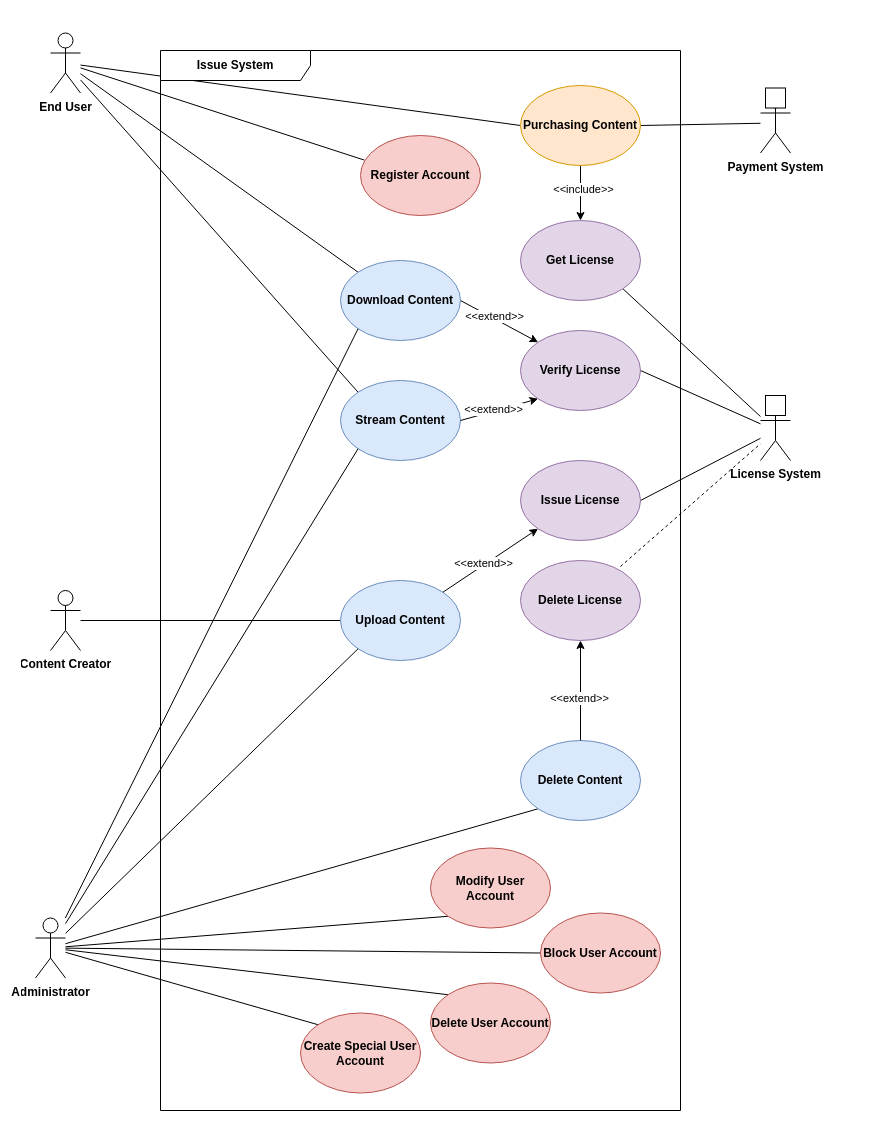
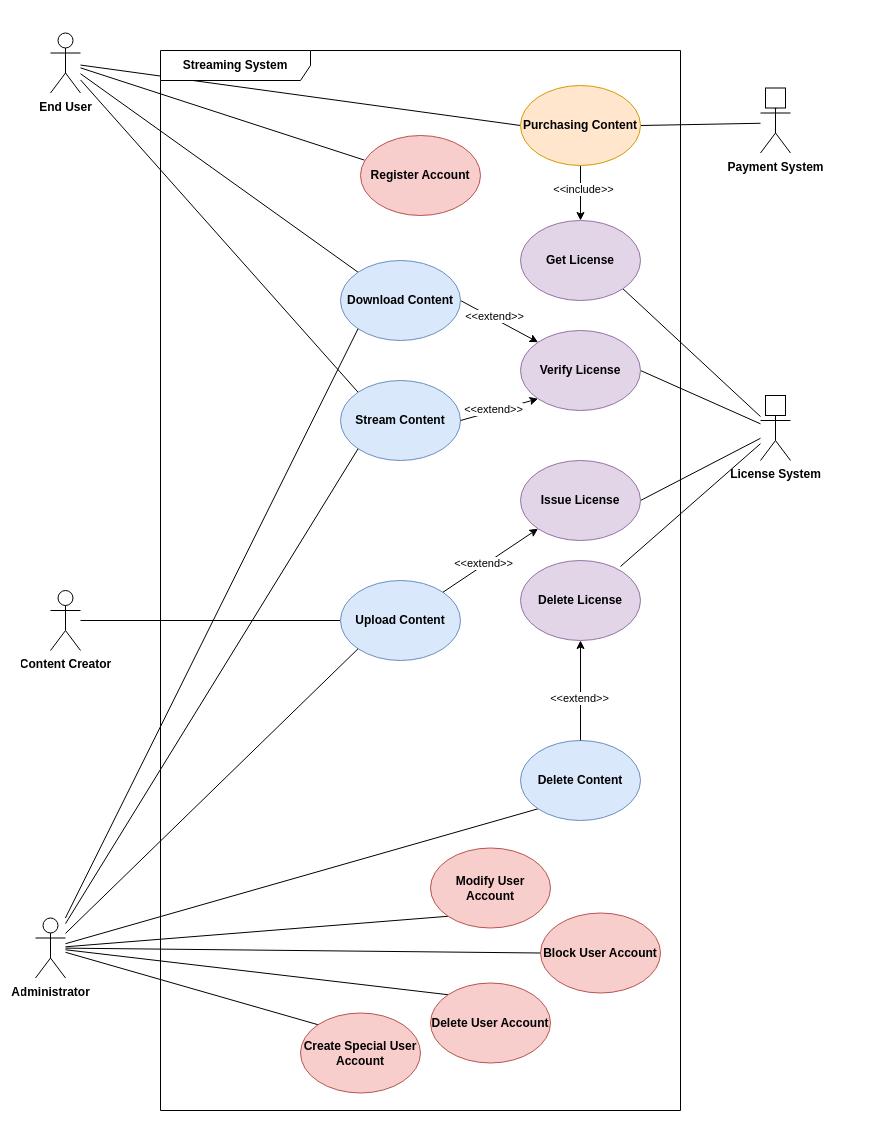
- <mxCell id="43" value="&lt;span&gt;Issue System&lt;/span&gt;" style="shape=umlFrame;whiteSpace=wrap;html=1;pointerEvents=0;width=150;height=30;fontStyle=1" parent="1" vertex="1"><mxGeometry x="160" y="50" width="520" height="1060" as="geometry" /></mxCell>
+ <mxCell id="43" value="&lt;span&gt;Streaming System&lt;/span&gt;" style="shape=umlFrame;whiteSpace=wrap;html=1;pointerEvents=0;width=150;height=30;fontStyle=1" parent="1" vertex="1"><mxGeometry x="160" y="50" width="520" height="1060" as="geometry" /></mxCell>
- <mxCell id="51" value="" style="endArrow=none;html=1;rounded=0;exitX=0.833;exitY=0.075;exitDx=0;exitDy=0;exitPerimeter=0;fontStyle=1;dashed=1;" parent="1" source="48" target="20" edge="1"><mxGeometry width="50" height="50" relative="1" as="geometry"><mxPoint x="610" y="620" as="sourcePoint" /><mxPoint x="750" y="440" as="targetPoint" /></mxGeometry></mxCell>
+ <mxCell id="51" value="" style="endArrow=none;html=1;rounded=0;exitX=0.833;exitY=0.075;exitDx=0;exitDy=0;exitPerimeter=0;fontStyle=1" parent="1" source="48" target="20" edge="1"><mxGeometry width="50" height="50" relative="1" as="geometry"><mxPoint x="610" y="620" as="sourcePoint" /><mxPoint x="750" y="440" as="targetPoint" /></mxGeometry></mxCell>
